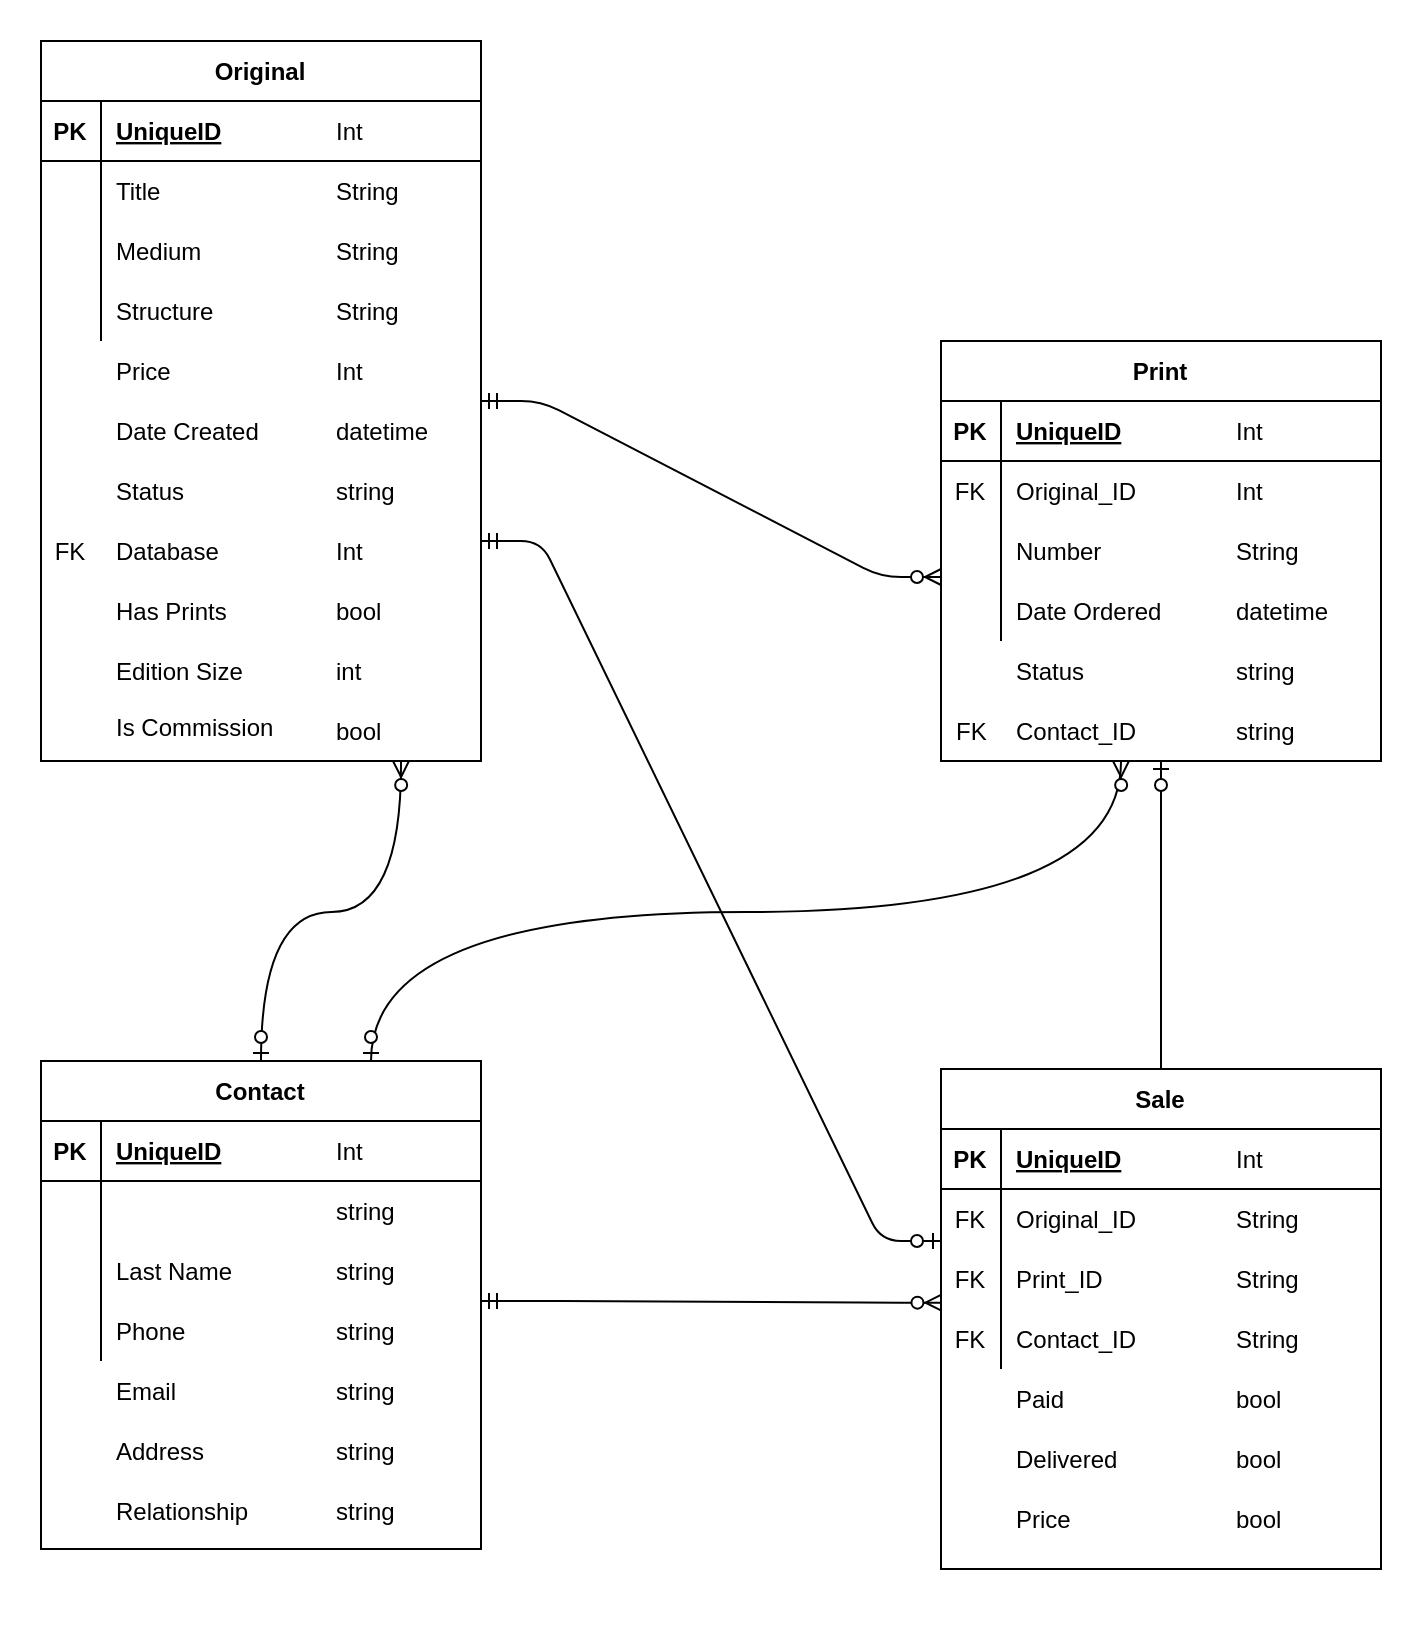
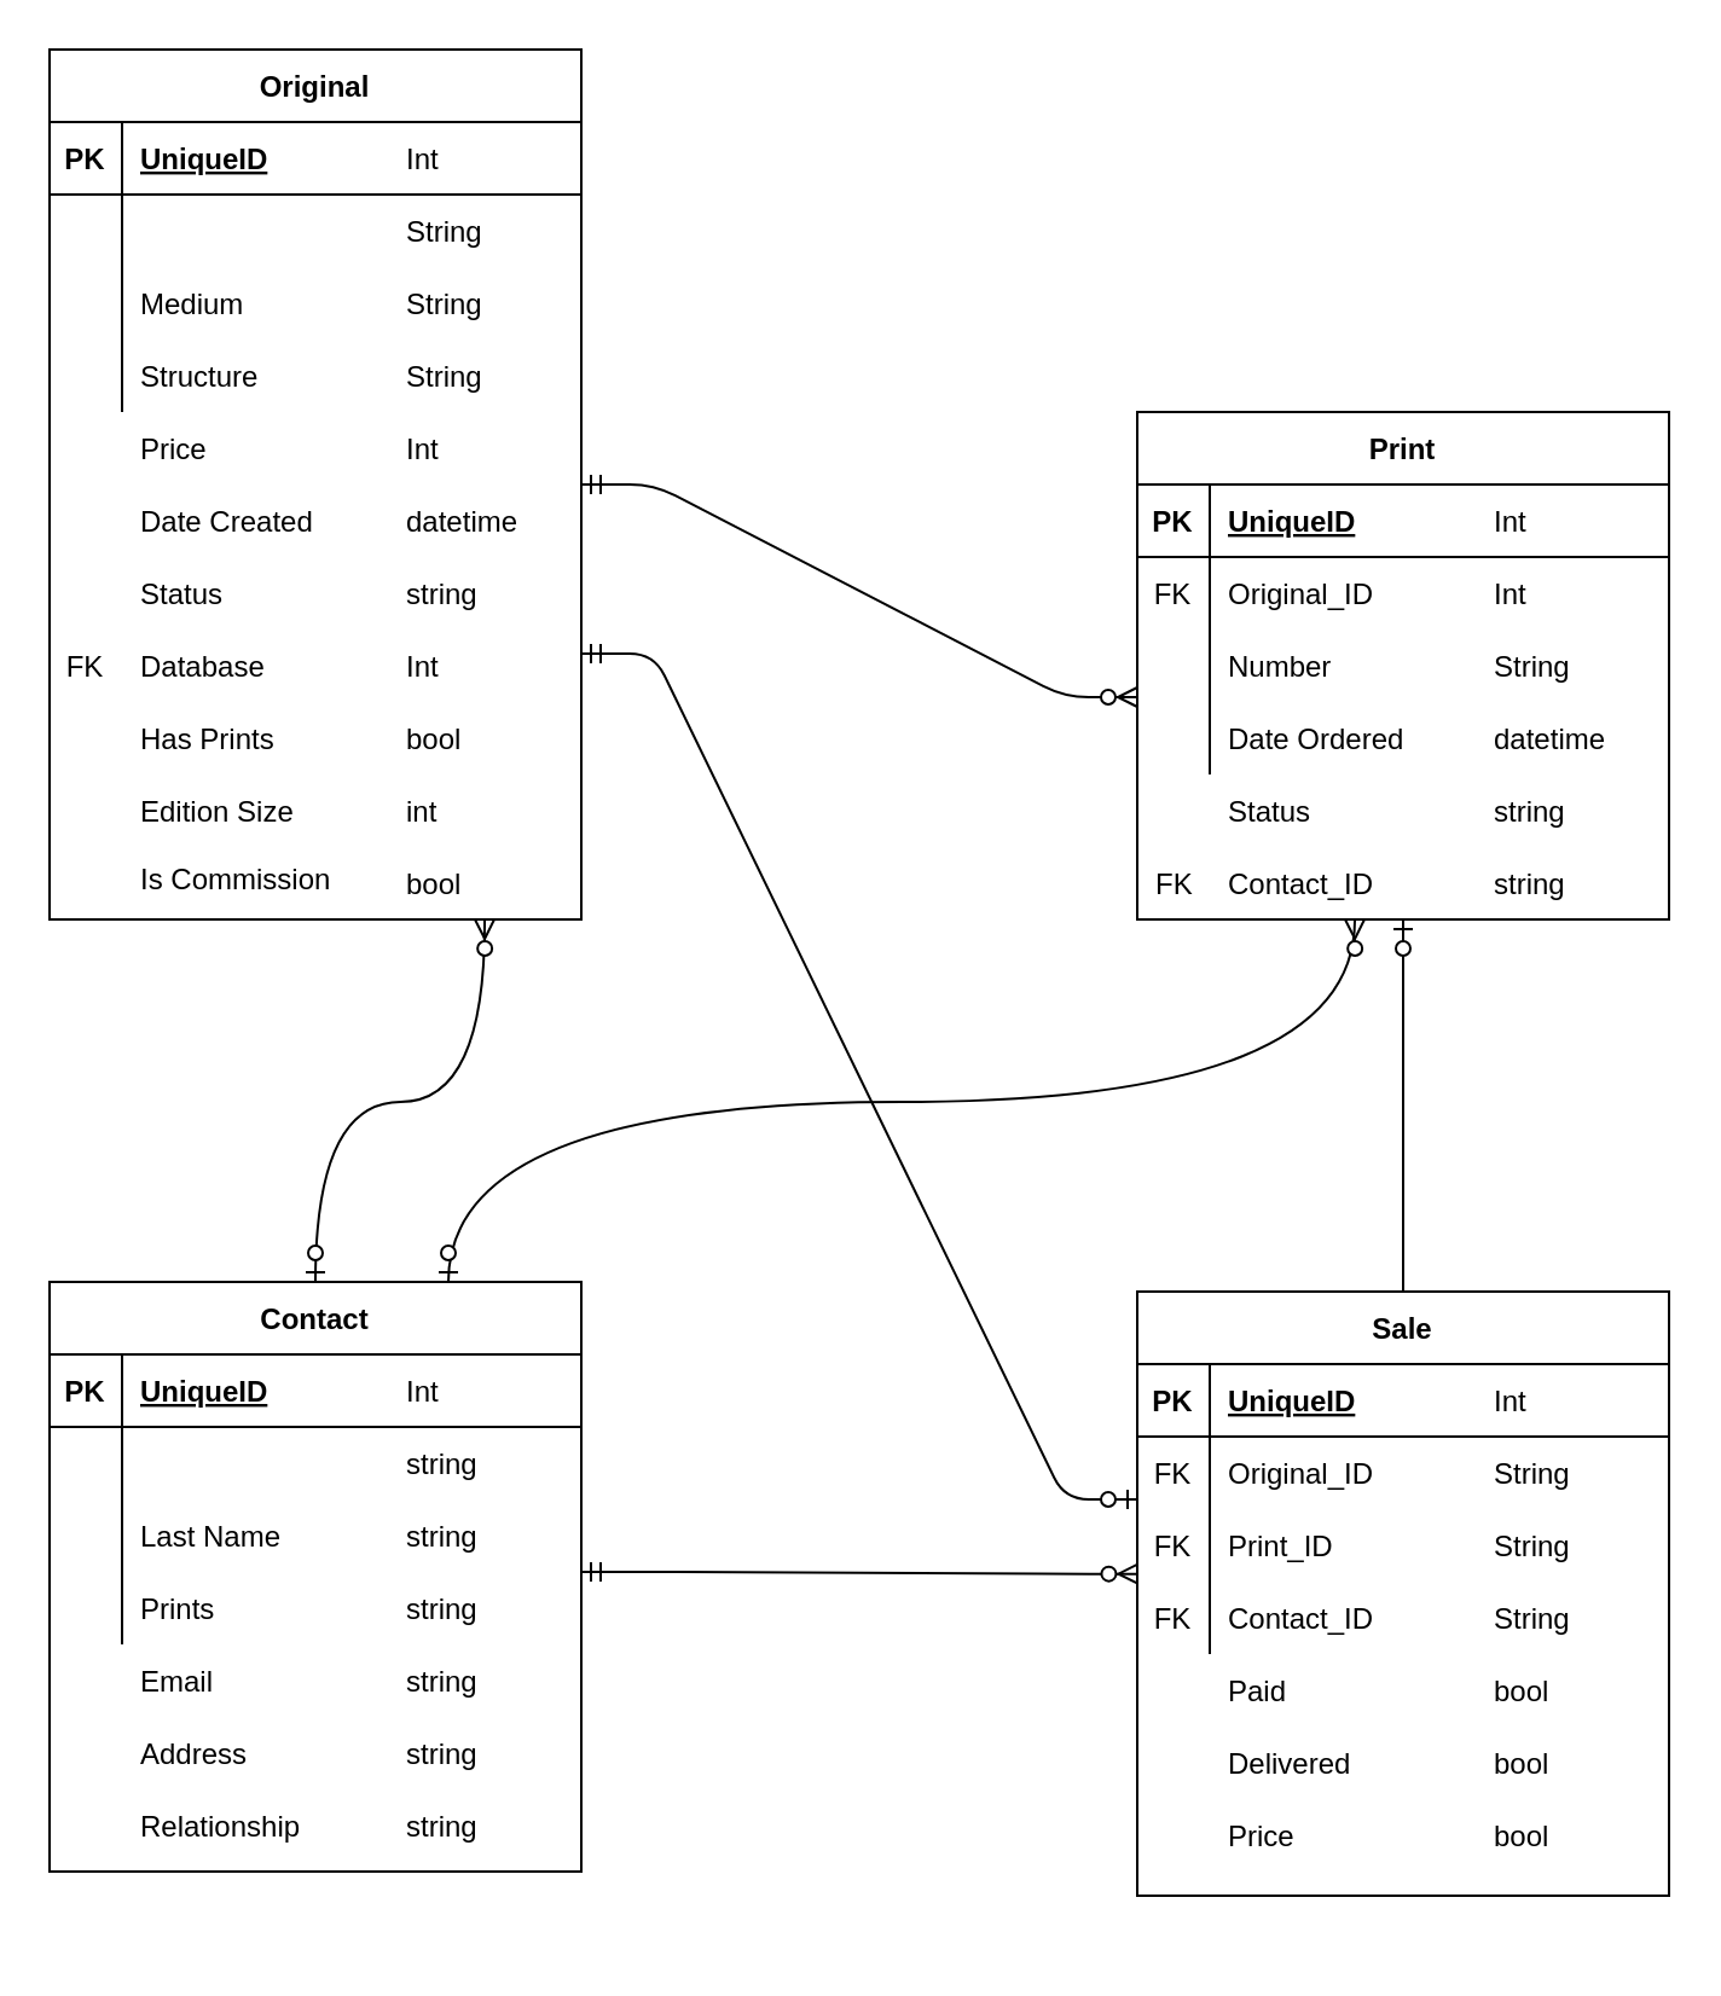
- <mxCell id="64" value="Title" style="shape=partialRectangle;connectable=0;fillColor=none;top=0;left=0;bottom=0;right=0;align=left;spacingLeft=6;overflow=hidden;" vertex="1" parent="62"><mxGeometry width="90" height="30" as="geometry" /></mxCell>
- <mxCell id="17" value="Phone" style="shape=partialRectangle;connectable=0;fillColor=none;top=0;left=0;bottom=0;right=0;align=left;spacingLeft=6;overflow=hidden;" vertex="1" parent="15"><mxGeometry x="30" width="190" height="30" as="geometry" /></mxCell>
+ <mxCell id="17" value="Prints" style="shape=partialRectangle;connectable=0;fillColor=none;top=0;left=0;bottom=0;right=0;align=left;spacingLeft=6;overflow=hidden;" vertex="1" parent="15"><mxGeometry x="30" width="190" height="30" as="geometry" /></mxCell>
